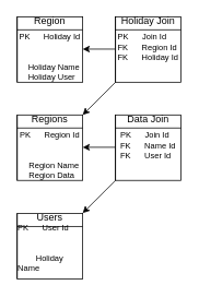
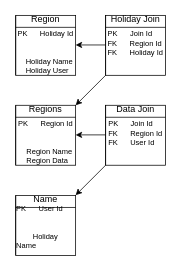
- <mxCell id="17" value="&lt;div style=&quot;text-align: left&quot;&gt;&lt;span style=&quot;font-size: 10px&quot;&gt;PK&amp;nbsp; &amp;nbsp; &amp;nbsp; Join Id&lt;/span&gt;&lt;/div&gt;&lt;span style=&quot;font-size: 10px&quot;&gt;&lt;div style=&quot;text-align: left&quot;&gt;&lt;span&gt;FK&amp;nbsp; &amp;nbsp; &amp;nbsp; Name Id&lt;/span&gt;&lt;/div&gt;&lt;div style=&quot;text-align: left&quot;&gt;FK&amp;nbsp; &amp;nbsp; &amp;nbsp; User Id&lt;/div&gt;&lt;div style=&quot;text-align: left&quot;&gt;&lt;span&gt;&amp;nbsp; &amp;nbsp;&lt;/span&gt;&lt;/div&gt;&lt;div style=&quot;text-align: left&quot;&gt;&lt;span&gt;&amp;nbsp; &amp;nbsp;&amp;nbsp;&lt;/span&gt;&lt;/div&gt;&lt;/span&gt;" style="text;html=1;strokeColor=none;fillColor=none;align=center;verticalAlign=middle;whiteSpace=wrap;rounded=0;" parent="1" vertex="1"><mxGeometry x="140" y="156" width="80" height="64" as="geometry" /></mxCell>
+ <mxCell id="17" value="&lt;div style=&quot;text-align: left&quot;&gt;&lt;span style=&quot;font-size: 10px&quot;&gt;PK&amp;nbsp; &amp;nbsp; &amp;nbsp; Join Id&lt;/span&gt;&lt;/div&gt;&lt;span style=&quot;font-size: 10px&quot;&gt;&lt;div style=&quot;text-align: left&quot;&gt;&lt;span&gt;FK&amp;nbsp; &amp;nbsp; &amp;nbsp; Region Id&lt;/span&gt;&lt;/div&gt;&lt;div style=&quot;text-align: left&quot;&gt;FK&amp;nbsp; &amp;nbsp; &amp;nbsp; User Id&lt;/div&gt;&lt;div style=&quot;text-align: left&quot;&gt;&lt;span&gt;&amp;nbsp; &amp;nbsp;&lt;/span&gt;&lt;/div&gt;&lt;div style=&quot;text-align: left&quot;&gt;&lt;span&gt;&amp;nbsp; &amp;nbsp;&amp;nbsp;&lt;/span&gt;&lt;/div&gt;&lt;/span&gt;" style="text;html=1;strokeColor=none;fillColor=none;align=center;verticalAlign=middle;whiteSpace=wrap;rounded=0;" parent="1" vertex="1"><mxGeometry x="140" y="156" width="80" height="64" as="geometry" /></mxCell>
- <mxCell id="9" value="Users" style="text;html=1;strokeColor=none;fillColor=none;align=center;verticalAlign=middle;whiteSpace=wrap;rounded=0;" parent="1" vertex="1"><mxGeometry x="20" y="260.379" width="80" height="10" as="geometry" /></mxCell>
+ <mxCell id="9" value="Name" style="text;html=1;strokeColor=none;fillColor=none;align=center;verticalAlign=middle;whiteSpace=wrap;rounded=0;" parent="1" vertex="1"><mxGeometry x="20" y="260.379" width="80" height="10" as="geometry" /></mxCell>
